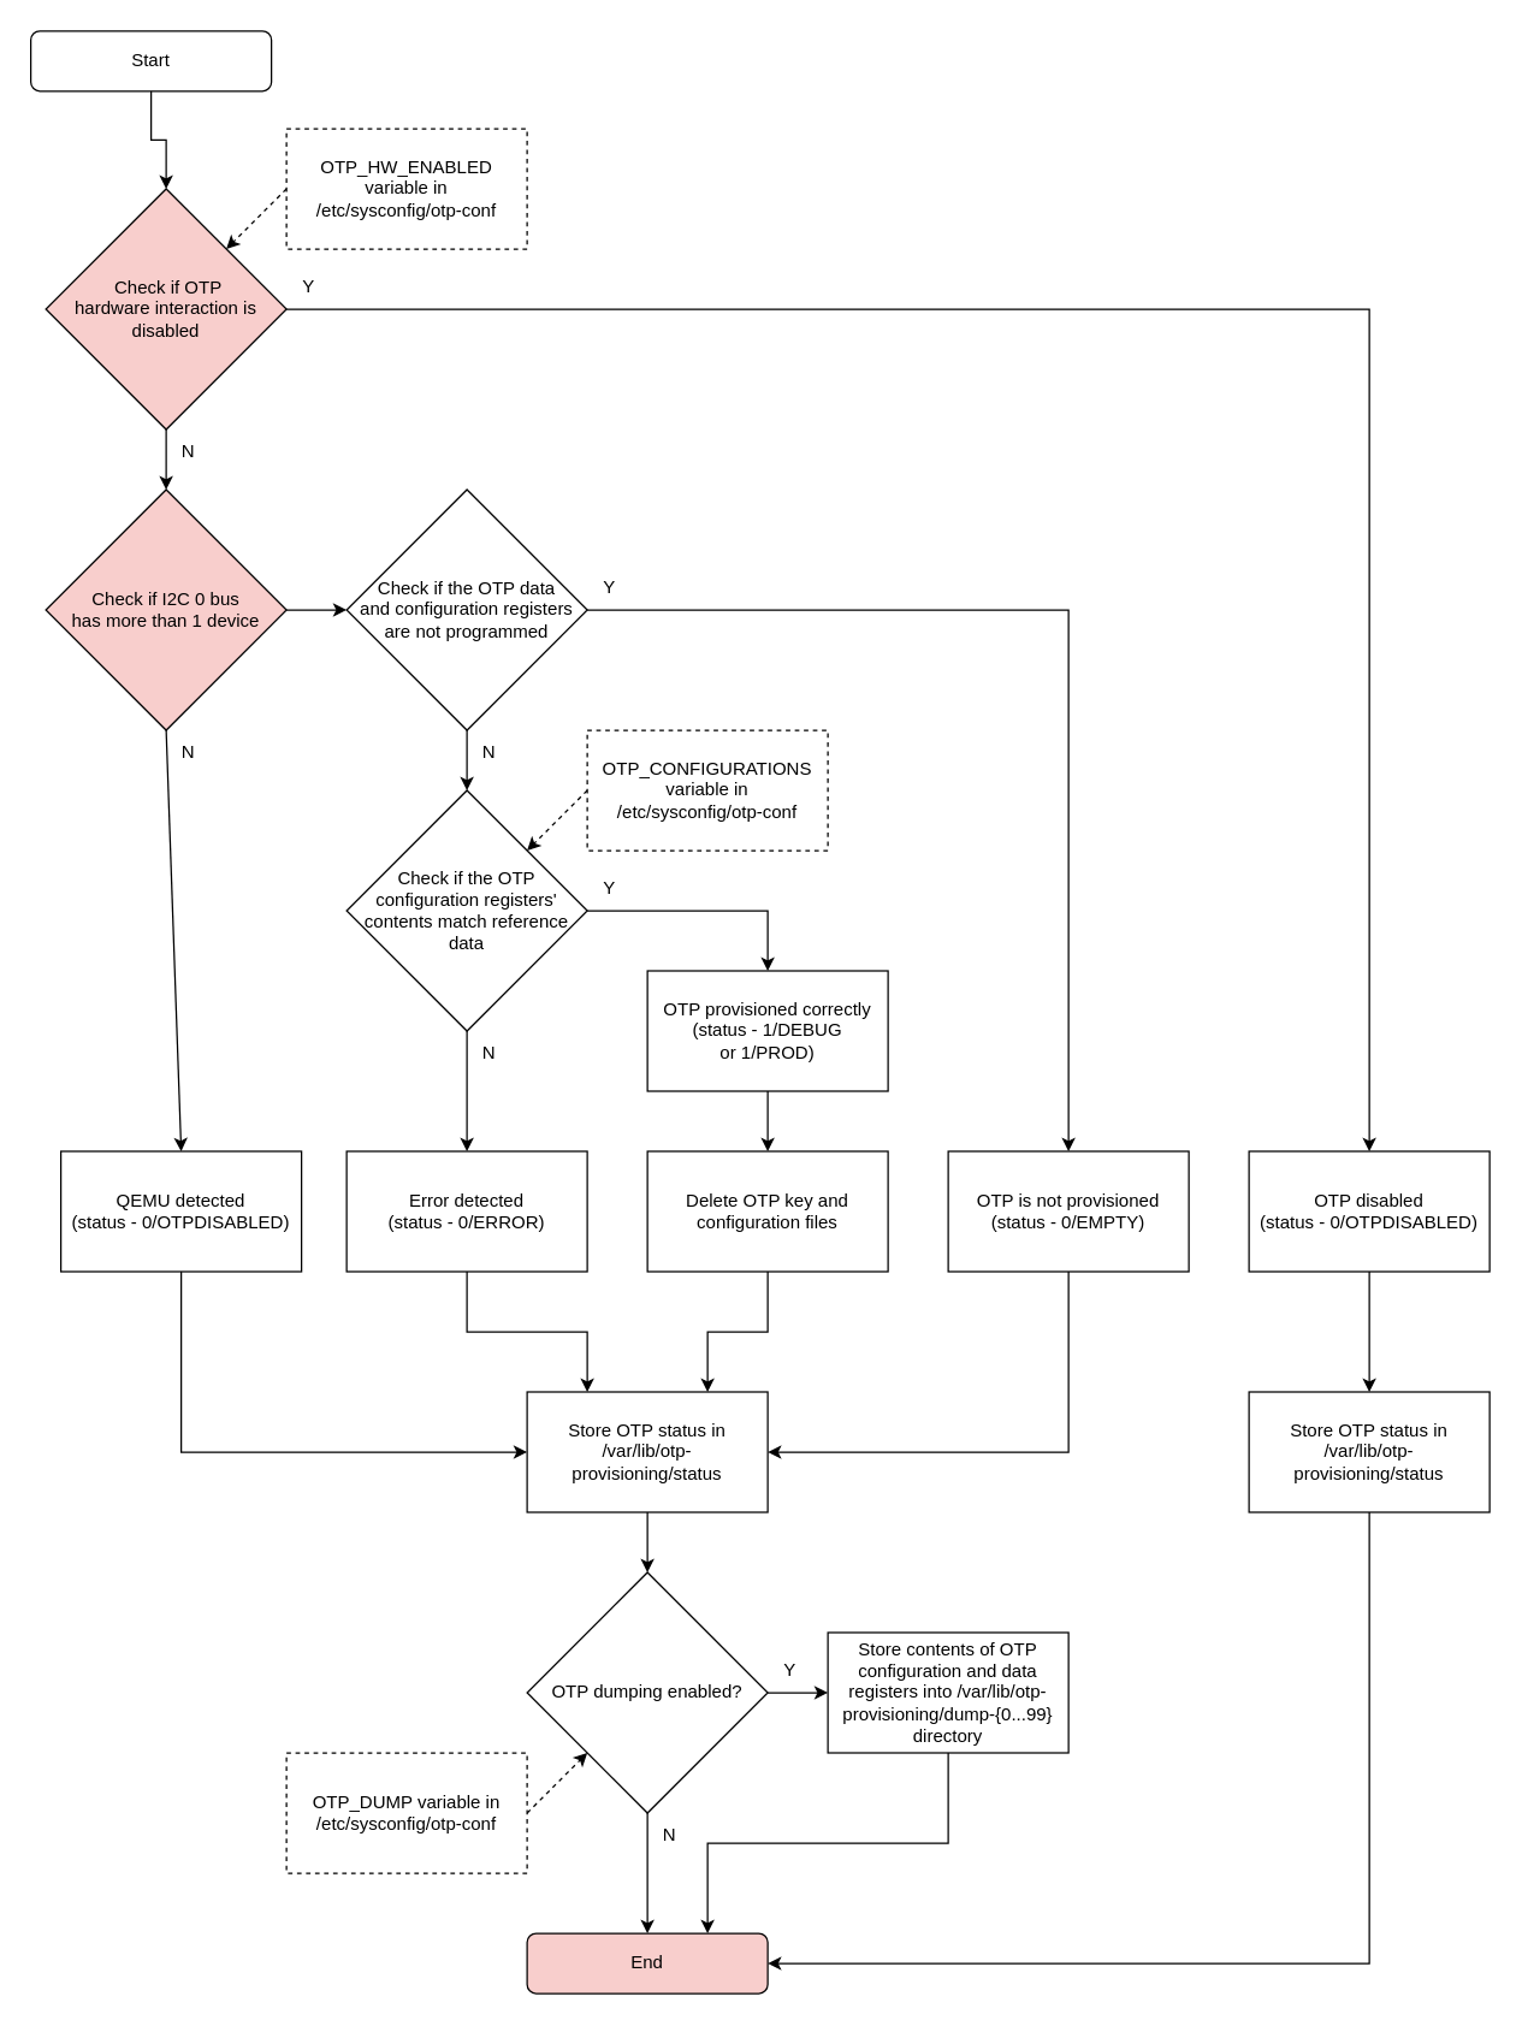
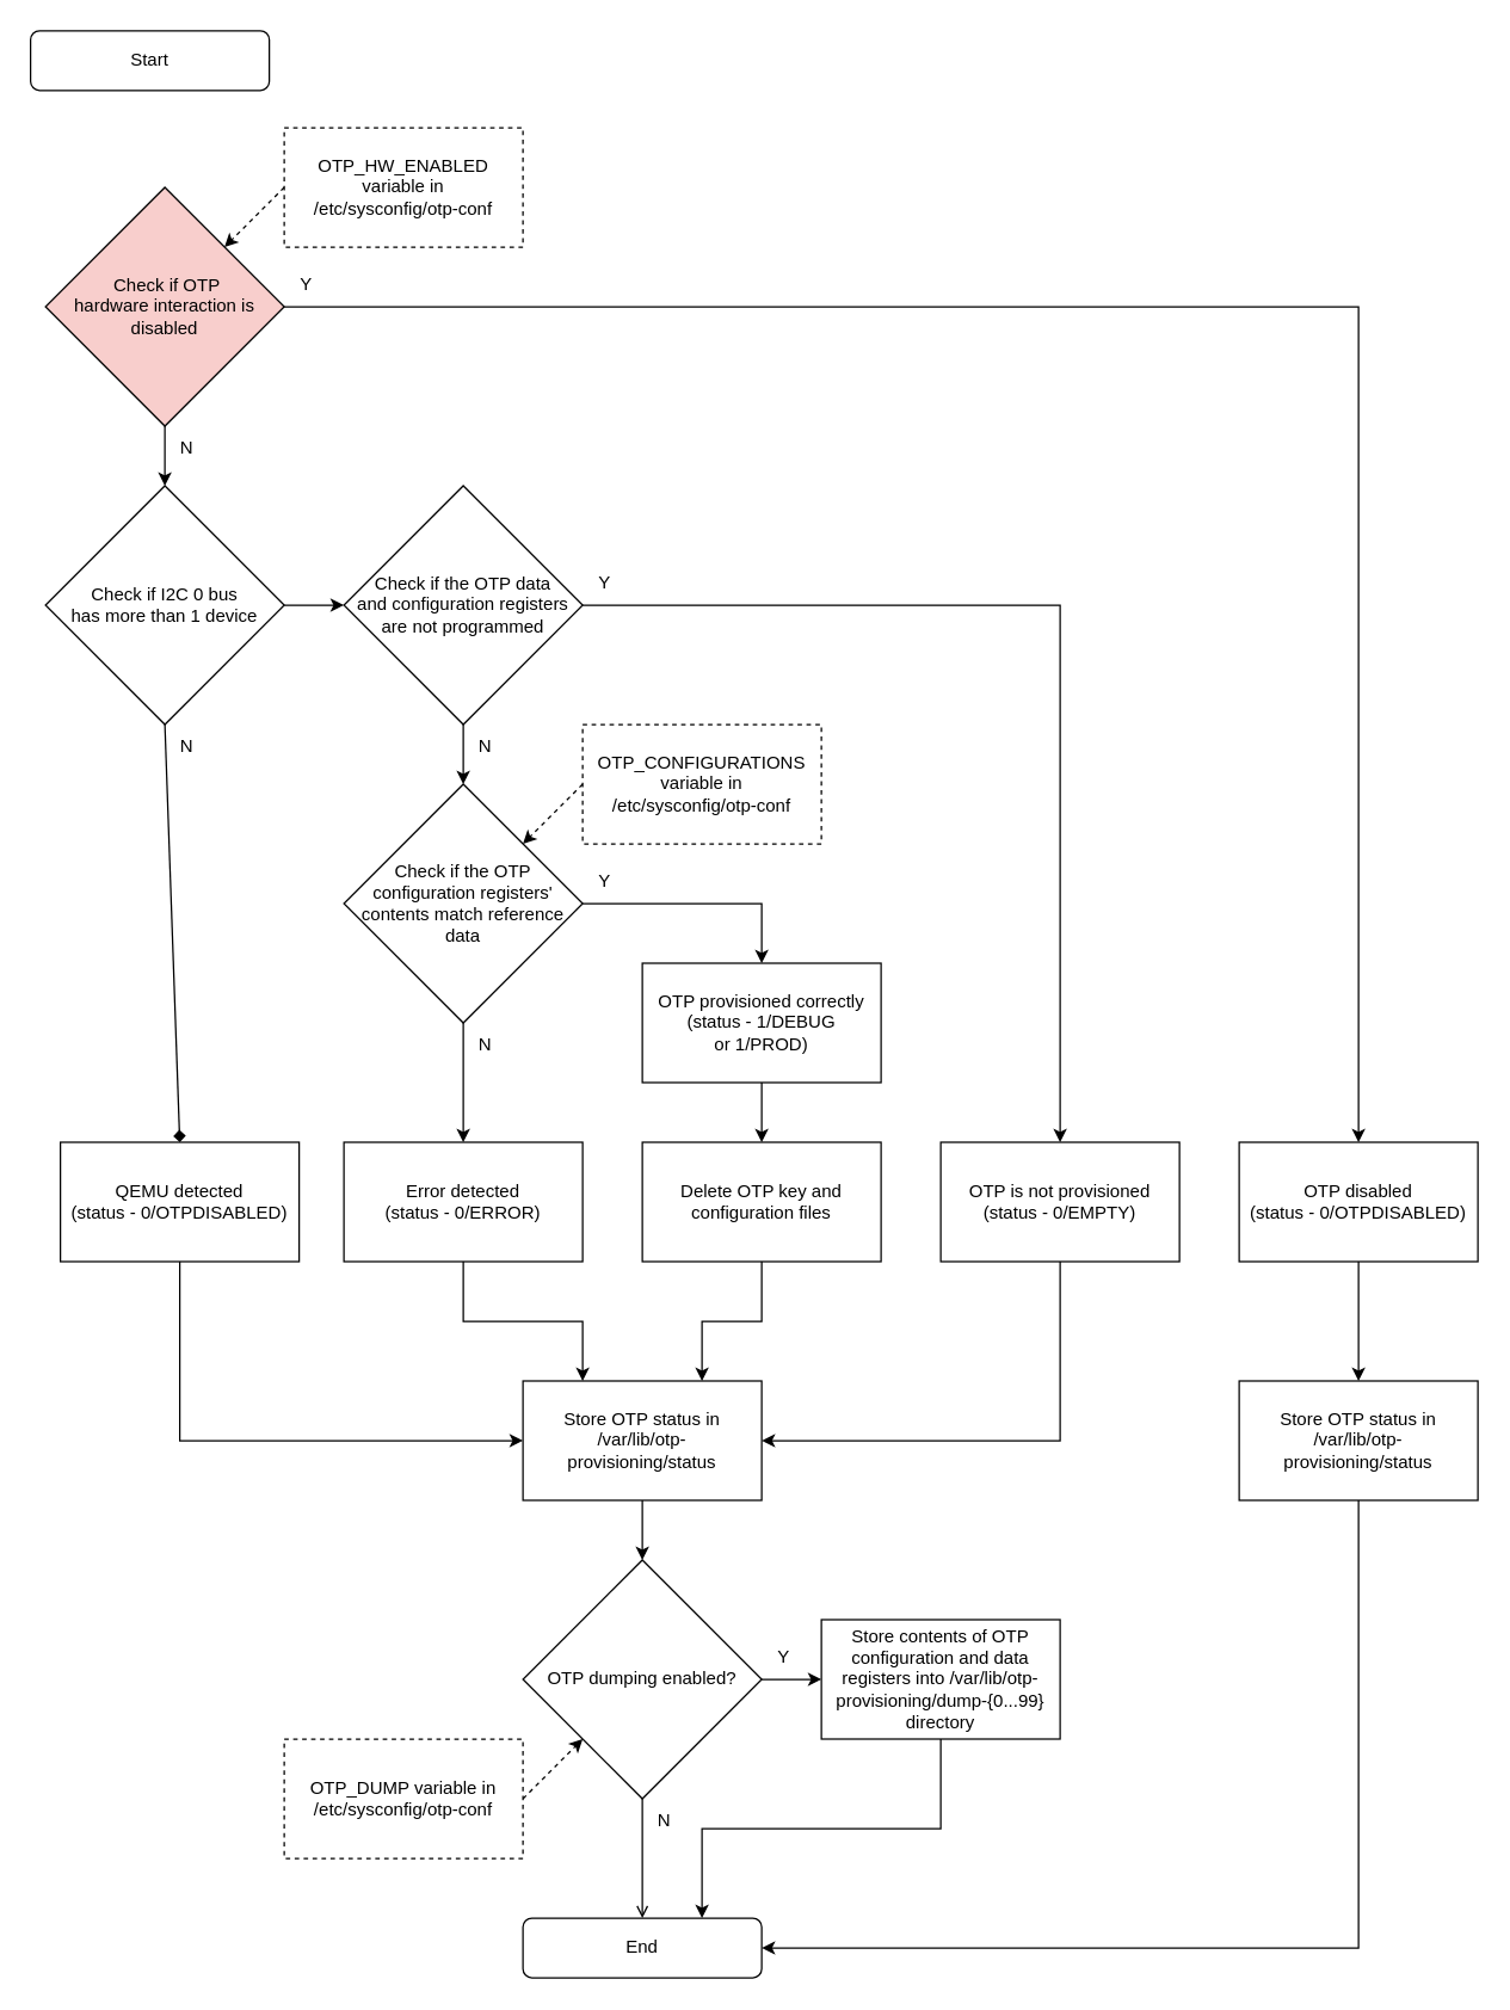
- <mxCell id="4" value="" style="edgeStyle=orthogonalEdgeStyle;rounded=0;html=1;" parent="1" source="5" target="37" edge="1"><mxGeometry relative="1" as="geometry" /></mxCell>
- <mxCell id="8" value="Check if I2C 0 bus&lt;br&gt;has more than 1 device" style="rhombus;whiteSpace=wrap;html=1;fillColor=#f8cecc;" parent="1" vertex="1"><mxGeometry x="30" y="325" width="160" height="160" as="geometry" /></mxCell>
+ <mxCell id="8" value="Check if I2C 0 bus&lt;br&gt;has more than 1 device" style="rhombus;whiteSpace=wrap;html=1;" parent="1" vertex="1"><mxGeometry x="30" y="325" width="160" height="160" as="geometry" /></mxCell>
- <mxCell id="6" style="edgeStyle=none;html=1;exitX=0.5;exitY=1;exitDx=0;exitDy=0;entryX=0.5;entryY=0;entryDx=0;entryDy=0;" parent="1" source="8" target="3" edge="1"><mxGeometry relative="1" as="geometry" /></mxCell>
+ <mxCell id="6" style="edgeStyle=none;html=1;exitX=0.5;exitY=1;exitDx=0;exitDy=0;entryX=0.5;entryY=0;entryDx=0;entryDy=0;endArrow=diamond;" parent="1" source="8" target="3" edge="1"><mxGeometry relative="1" as="geometry" /></mxCell>
- <mxCell id="27" value="" style="edgeStyle=orthogonalEdgeStyle;rounded=0;html=1;" parent="1" source="28" target="9" edge="1"><mxGeometry relative="1" as="geometry" /></mxCell>
+ <mxCell id="27" value="" style="edgeStyle=orthogonalEdgeStyle;rounded=0;html=1;endArrow=open;" parent="1" source="28" target="9" edge="1"><mxGeometry relative="1" as="geometry" /></mxCell>
- <mxCell id="9" value="End" style="rounded=1;whiteSpace=wrap;html=1;fillColor=#f8cecc;" parent="1" vertex="1"><mxGeometry x="350" y="1285" width="160" height="40" as="geometry" /></mxCell>
+ <mxCell id="9" value="End" style="rounded=1;whiteSpace=wrap;html=1;" parent="1" vertex="1"><mxGeometry x="350" y="1285" width="160" height="40" as="geometry" /></mxCell>
